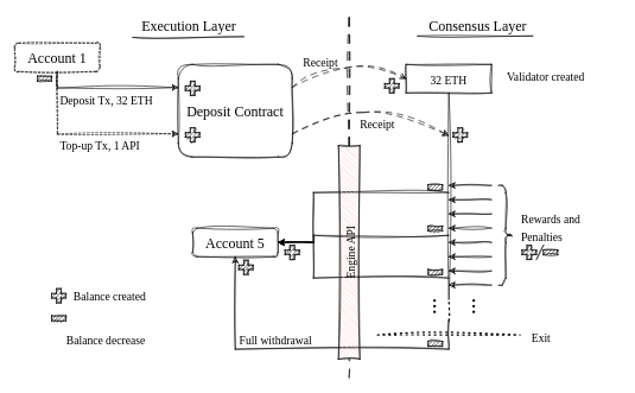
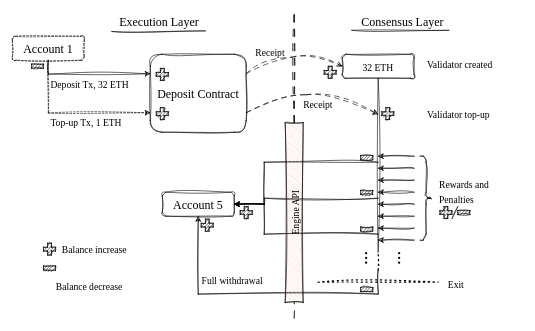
- <mxCell id="11" value="&lt;font style=&quot;font-size: 16px;&quot; data-font-src=&quot;https://fonts.googleapis.com/css?family=Gloria+Hallelujah&quot; face=&quot;Gloria Hallelujah&quot;&gt;32 ETH&lt;/font&gt;" style="whiteSpace=wrap;html=1;sketch=1;hachureGap=4;jiggle=2;curveFitting=1;fontFamily=Architects Daughter;fontSource=https%3A%2F%2Ffonts.googleapis.com%2Fcss%3Ffamily%3DArchitects%2BDaughter;fontSize=20;fillColor=none;rounded=0;" parent="1" vertex="1"><mxGeometry x="570" y="90" width="120" height="40" as="geometry" /></mxCell>
+ <mxCell id="11" value="&lt;font style=&quot;font-size: 16px;&quot; data-font-src=&quot;https://fonts.googleapis.com/css?family=Gloria+Hallelujah&quot; face=&quot;Gloria Hallelujah&quot;&gt;32 ETH&lt;/font&gt;" style="rounded=1;whiteSpace=wrap;html=1;sketch=1;hachureGap=4;jiggle=2;curveFitting=1;fontFamily=Architects Daughter;fontSource=https%3A%2F%2Ffonts.googleapis.com%2Fcss%3Ffamily%3DArchitects%2BDaughter;fontSize=20;fillColor=none;" parent="1" vertex="1"><mxGeometry x="570" y="90" width="120" height="40" as="geometry" /></mxCell>
+ <mxCell id="32" value="&lt;font style=&quot;font-size: 16px;&quot; face=&quot;Gloria Hallelujah&quot;&gt;Validator top-up&lt;br&gt;&lt;/font&gt;" style="text;html=1;strokeColor=none;fillColor=none;align=left;verticalAlign=middle;whiteSpace=wrap;rounded=0;fontSize=20;fontFamily=Architects Daughter;" parent="1" vertex="1"><mxGeometry x="710" y="174" width="160" height="30" as="geometry" /></mxCell>
- <mxCell id="10" value="&lt;font style=&quot;font-size: 16px;&quot; data-font-src=&quot;https://fonts.googleapis.com/css?family=Gloria+Hallelujah&quot; face=&quot;Gloria Hallelujah&quot;&gt;Top-up Tx, 1 API&lt;br&gt;&lt;/font&gt;" style="text;html=1;strokeColor=none;fillColor=none;align=left;verticalAlign=middle;whiteSpace=wrap;rounded=0;fontSize=20;fontFamily=Architects Daughter;" parent="1" vertex="1"><mxGeometry x="82" y="187" width="168" height="30" as="geometry" /></mxCell>
+ <mxCell id="10" value="&lt;font style=&quot;font-size: 16px;&quot; data-font-src=&quot;https://fonts.googleapis.com/css?family=Gloria+Hallelujah&quot; face=&quot;Gloria Hallelujah&quot;&gt;Top-up Tx, 1 ETH&lt;br&gt;&lt;/font&gt;" style="text;html=1;strokeColor=none;fillColor=none;align=left;verticalAlign=middle;whiteSpace=wrap;rounded=0;fontSize=20;fontFamily=Architects Daughter;" parent="1" vertex="1"><mxGeometry x="82" y="187" width="168" height="30" as="geometry" /></mxCell>
- <mxCell id="62" value="&lt;div style=&quot;font-size: 16px;&quot;&gt;&lt;font data-font-src=&quot;https://fonts.googleapis.com/css?family=Gloria+Hallelujah&quot; style=&quot;font-size: 16px;&quot; face=&quot;Gloria Hallelujah&quot;&gt;Balance created&lt;/font&gt;&lt;br style=&quot;font-size: 16px;&quot;&gt;&lt;/div&gt;" style="text;html=1;strokeColor=none;fillColor=none;align=left;verticalAlign=middle;whiteSpace=wrap;rounded=0;fontSize=16;fontFamily=Architects Daughter;" parent="1" vertex="1"><mxGeometry x="101" y="401" width="161" height="30" as="geometry" /></mxCell>
+ <mxCell id="62" value="&lt;div style=&quot;font-size: 16px;&quot;&gt;&lt;font data-font-src=&quot;https://fonts.googleapis.com/css?family=Gloria+Hallelujah&quot; style=&quot;font-size: 16px;&quot; face=&quot;Gloria Hallelujah&quot;&gt;Balance increase&lt;/font&gt;&lt;br style=&quot;font-size: 16px;&quot;&gt;&lt;/div&gt;" style="text;html=1;strokeColor=none;fillColor=none;align=left;verticalAlign=middle;whiteSpace=wrap;rounded=0;fontSize=16;fontFamily=Architects Daughter;" parent="1" vertex="1"><mxGeometry x="101" y="401" width="161" height="30" as="geometry" /></mxCell>
- <mxCell id="57" value="&lt;div style=&quot;font-size: 16px;&quot;&gt;&lt;font style=&quot;font-size: 16px;&quot; data-font-src=&quot;https://fonts.googleapis.com/css?family=Gloria+Hallelujah&quot; face=&quot;Gloria Hallelujah&quot;&gt;Full&lt;/font&gt;&lt;font style=&quot;font-size: 16px;&quot; data-font-src=&quot;https://fonts.googleapis.com/css?family=Gloria+Hallelujah&quot; face=&quot;Gloria Hallelujah&quot;&gt; withdrawal&lt;/font&gt;&lt;font style=&quot;font-size: 16px;&quot;&gt;&lt;br&gt;&lt;/font&gt;&lt;/div&gt;" style="text;html=1;strokeColor=none;fillColor=none;align=left;verticalAlign=middle;whiteSpace=wrap;rounded=0;fontSize=20;fontFamily=Architects Daughter;" parent="1" vertex="1"><mxGeometry x="334" y="462" width="131" height="30" as="geometry" /></mxCell>
+ <mxCell id="57" value="&lt;div style=&quot;font-size: 16px;&quot;&gt;&lt;font style=&quot;font-size: 16px;&quot; data-font-src=&quot;https://fonts.googleapis.com/css?family=Gloria+Hallelujah&quot; face=&quot;Gloria Hallelujah&quot;&gt;Full&lt;/font&gt;&lt;font style=&quot;font-size: 16px;&quot; data-font-src=&quot;https://fonts.googleapis.com/css?family=Gloria+Hallelujah&quot; face=&quot;Gloria Hallelujah&quot;&gt; withdrawal&lt;/font&gt;&lt;font style=&quot;font-size: 16px;&quot;&gt;&lt;br&gt;&lt;/font&gt;&lt;/div&gt;" style="text;html=1;strokeColor=none;fillColor=none;align=left;verticalAlign=middle;whiteSpace=wrap;rounded=0;fontSize=20;fontFamily=Architects Daughter;" parent="1" vertex="1"><mxGeometry x="334" y="452" width="131" height="30" as="geometry" /></mxCell>
